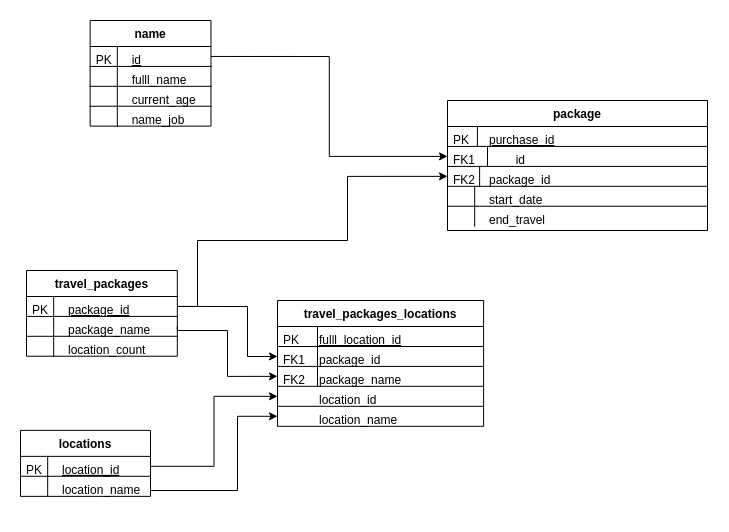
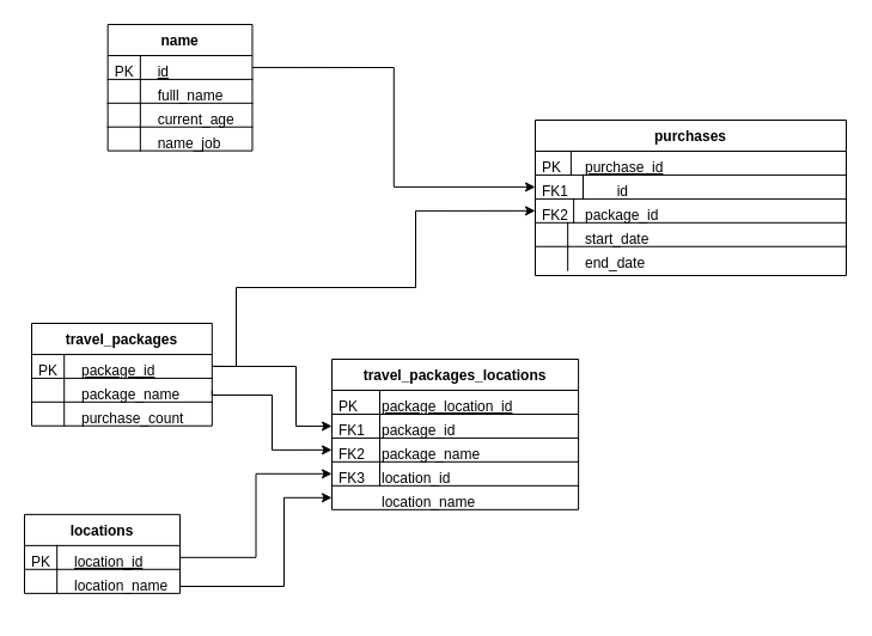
- <mxCell id="32" value="package" style="swimlane;fontStyle=1;childLayout=stackLayout;horizontal=1;startSize=26;horizontalStack=0;resizeParent=1;resizeLast=0;collapsible=1;marginBottom=0;rounded=0;shadow=0;strokeWidth=1;" parent="1" vertex="1"><mxGeometry x="447" y="100" width="260" height="130" as="geometry"><mxRectangle x="20" y="80" width="160" height="26" as="alternateBounds" /></mxGeometry></mxCell>
+ <mxCell id="32" value="purchases" style="swimlane;fontStyle=1;childLayout=stackLayout;horizontal=1;startSize=26;horizontalStack=0;resizeParent=1;resizeLast=0;collapsible=1;marginBottom=0;rounded=0;shadow=0;strokeWidth=1;" parent="1" vertex="1"><mxGeometry x="447" y="100" width="260" height="130" as="geometry"><mxRectangle x="20" y="80" width="160" height="26" as="alternateBounds" /></mxGeometry></mxCell>
- <mxCell id="41" value="end_travel" style="shape=partialRectangle;top=0;left=0;right=0;bottom=0;align=left;verticalAlign=top;fillColor=none;spacingLeft=40;spacingRight=4;overflow=hidden;rotatable=0;points=[[0,0.5],[1,0.5]];portConstraint=eastwest;dropTarget=0;rounded=0;shadow=0;strokeWidth=1;" parent="32" vertex="1"><mxGeometry y="105.73" width="260" height="19.91" as="geometry" /></mxCell>
+ <mxCell id="41" value="end_date" style="shape=partialRectangle;top=0;left=0;right=0;bottom=0;align=left;verticalAlign=top;fillColor=none;spacingLeft=40;spacingRight=4;overflow=hidden;rotatable=0;points=[[0,0.5],[1,0.5]];portConstraint=eastwest;dropTarget=0;rounded=0;shadow=0;strokeWidth=1;" parent="32" vertex="1"><mxGeometry y="105.73" width="260" height="19.91" as="geometry" /></mxCell>
- <mxCell id="13" value="fulll_location_id" style="shape=partialRectangle;top=0;left=0;right=0;bottom=1;align=left;verticalAlign=top;fillColor=none;spacingLeft=40;spacingRight=4;overflow=hidden;rotatable=0;points=[[0,0.5],[1,0.5]];portConstraint=eastwest;dropTarget=0;rounded=0;shadow=0;strokeWidth=1;fontStyle=4" parent="12" vertex="1"><mxGeometry y="26" width="206.12" height="20" as="geometry" /></mxCell>
+ <mxCell id="13" value="package_location_id" style="shape=partialRectangle;top=0;left=0;right=0;bottom=1;align=left;verticalAlign=top;fillColor=none;spacingLeft=40;spacingRight=4;overflow=hidden;rotatable=0;points=[[0,0.5],[1,0.5]];portConstraint=eastwest;dropTarget=0;rounded=0;shadow=0;strokeWidth=1;fontStyle=4" parent="12" vertex="1"><mxGeometry y="26" width="206.12" height="20" as="geometry" /></mxCell>
- <mxCell id="28" value="location_count" style="shape=partialRectangle;top=0;left=0;right=0;bottom=0;align=left;verticalAlign=top;fillColor=none;spacingLeft=40;spacingRight=4;overflow=hidden;rotatable=0;points=[[0,0.5],[1,0.5]];portConstraint=eastwest;dropTarget=0;rounded=0;shadow=0;strokeWidth=1;" parent="23" vertex="1"><mxGeometry y="65.82" width="150.82" height="19.91" as="geometry" /></mxCell>
+ <mxCell id="28" value="purchase_count" style="shape=partialRectangle;top=0;left=0;right=0;bottom=0;align=left;verticalAlign=top;fillColor=none;spacingLeft=40;spacingRight=4;overflow=hidden;rotatable=0;points=[[0,0.5],[1,0.5]];portConstraint=eastwest;dropTarget=0;rounded=0;shadow=0;strokeWidth=1;" parent="23" vertex="1"><mxGeometry y="65.82" width="150.82" height="19.91" as="geometry" /></mxCell>
+ <mxCell id="20" value="FK3" style="shape=partialRectangle;top=0;left=0;bottom=0;fillColor=none;align=left;verticalAlign=top;spacingLeft=4;spacingRight=4;overflow=hidden;rotatable=0;points=[];portConstraint=eastwest;part=1;" parent="19" vertex="1" connectable="0"><mxGeometry width="40" height="20" as="geometry" /></mxCell>
